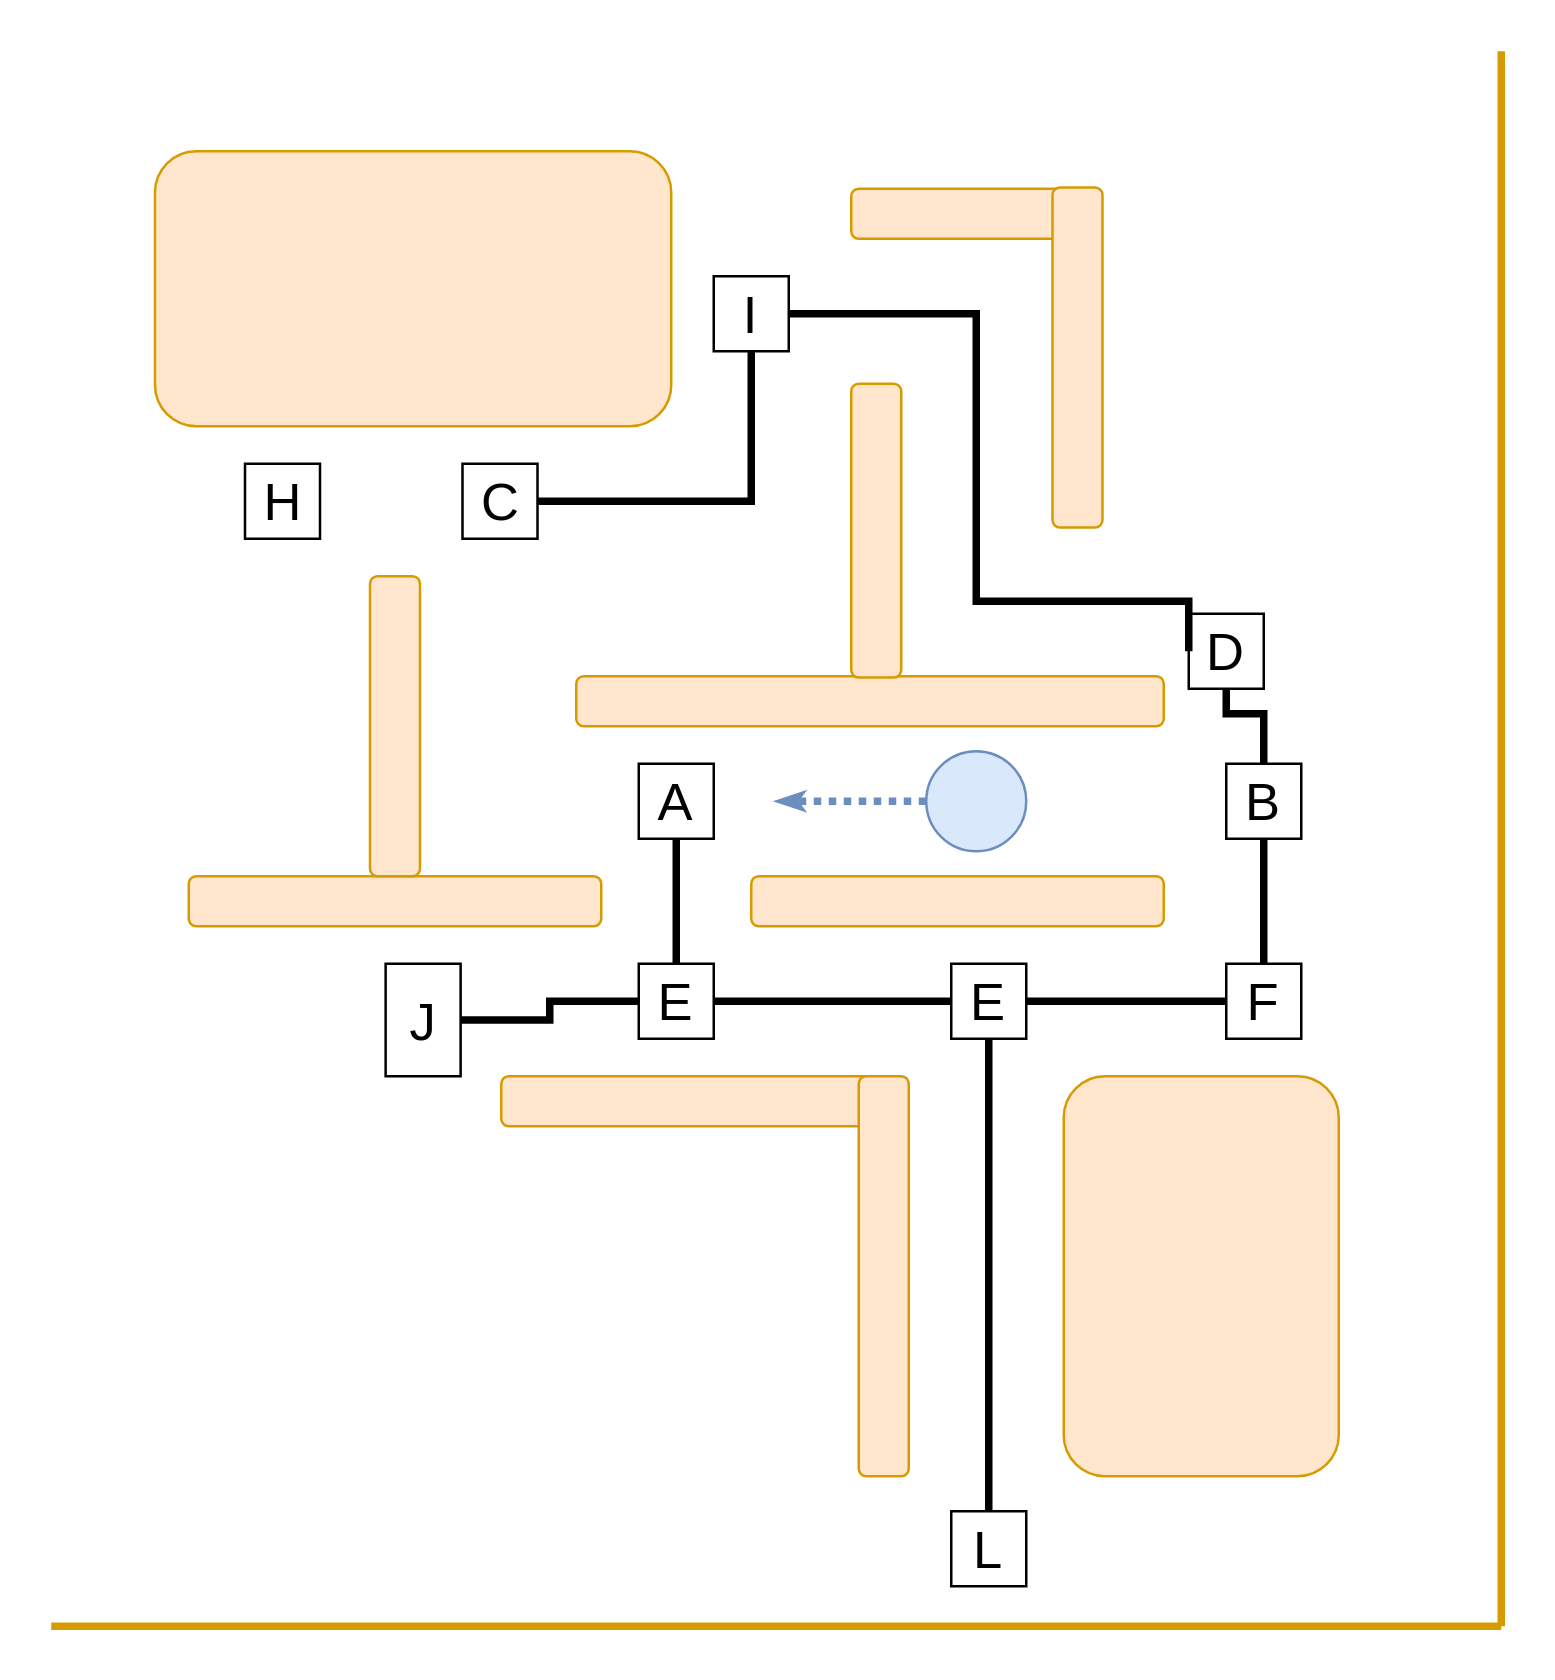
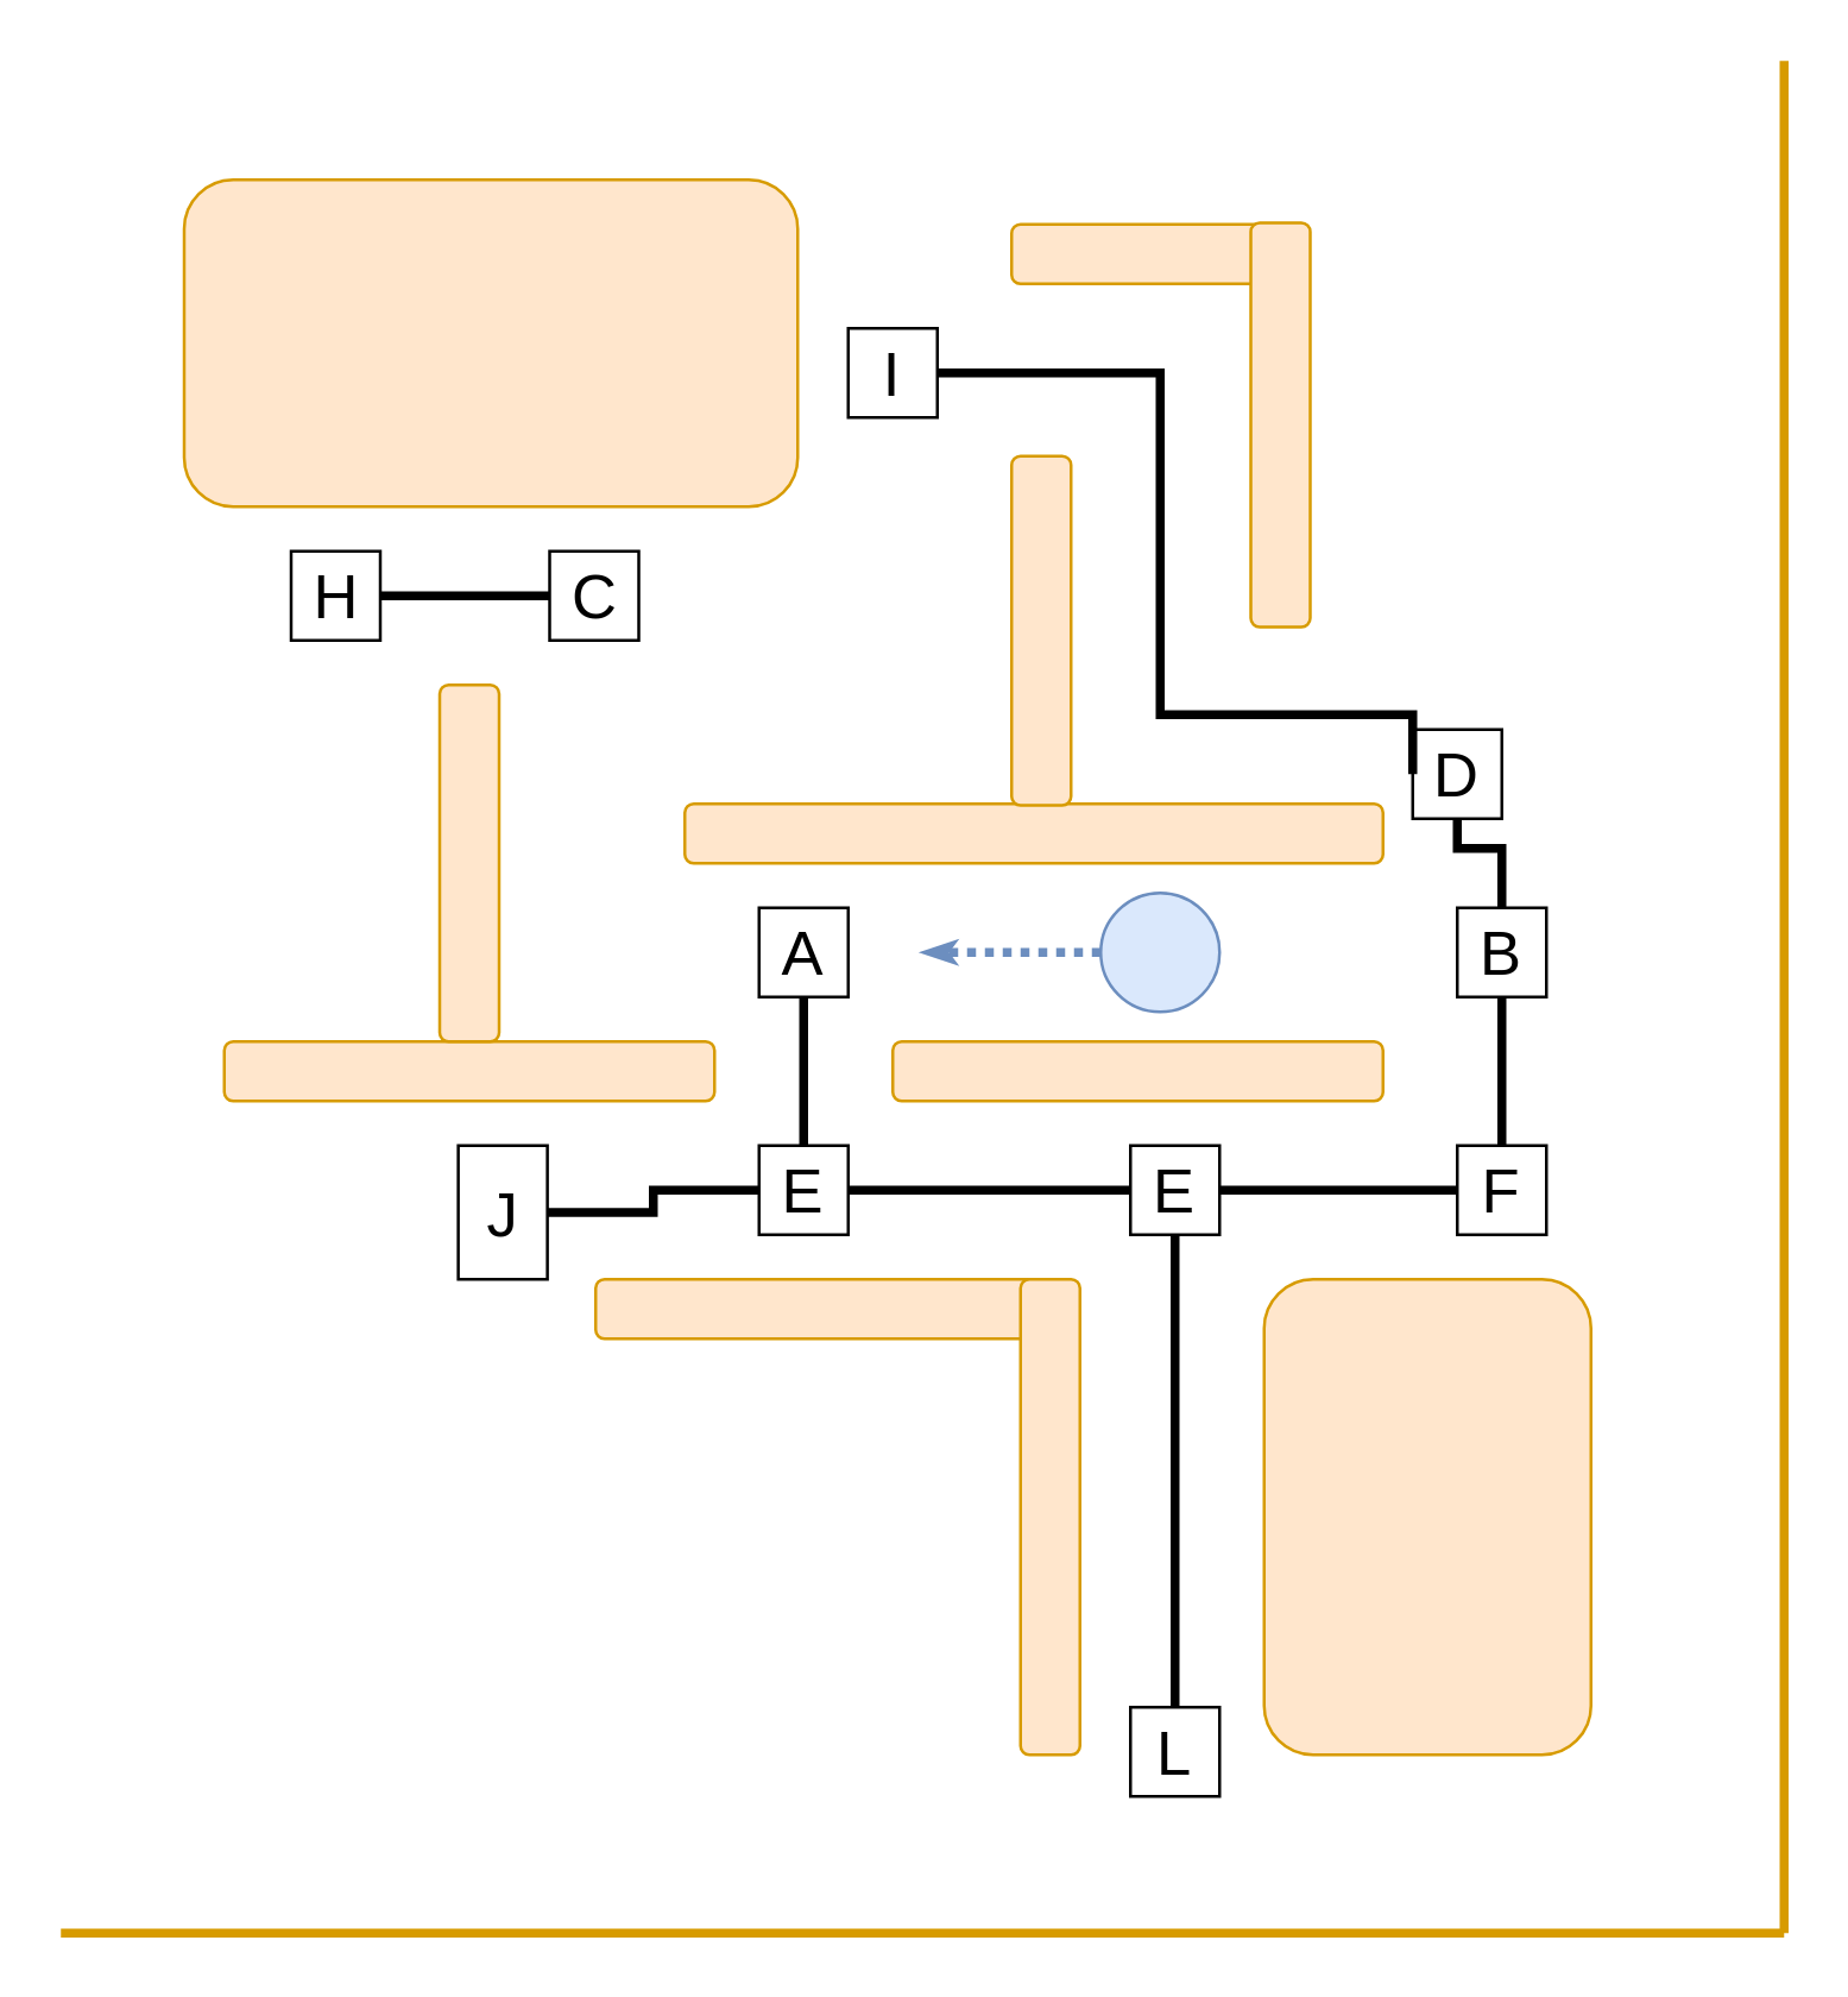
+ <mxCell id="36" value="" style="edgeStyle=orthogonalEdgeStyle;rounded=0;orthogonalLoop=1;jettySize=auto;html=1;strokeWidth=3;entryX=0;entryY=0.5;entryDx=0;entryDy=0;endArrow=none;endFill=0;exitX=1;exitY=0.5;exitDx=0;exitDy=0;" edge="1" parent="1" source="25" target="23"><mxGeometry relative="1" as="geometry"><mxPoint x="280" y="345" as="sourcePoint" /><mxPoint x="280" y="395" as="targetPoint" /></mxGeometry></mxCell>
- <mxCell id="34" value="" style="edgeStyle=orthogonalEdgeStyle;rounded=0;orthogonalLoop=1;jettySize=auto;html=1;strokeWidth=3;entryX=1;entryY=0.5;entryDx=0;entryDy=0;endArrow=none;endFill=0;exitX=0.5;exitY=1;exitDx=0;exitDy=0;" edge="1" parent="1" source="33" target="23"><mxGeometry relative="1" as="geometry"><mxPoint x="331.5" y="255" as="sourcePoint" /><mxPoint x="276" y="150" as="targetPoint" /></mxGeometry></mxCell>
- <mxCell id="32" value="&lt;font style=&quot;font-size: 21px&quot;&gt;L&lt;/font&gt;" style="rounded=0;whiteSpace=wrap;html=1;" vertex="1" parent="1"><mxGeometry x="380" y="604" width="30" height="30" as="geometry" /></mxCell>
+ <mxCell id="32" value="&lt;font style=&quot;font-size: 21px&quot;&gt;L&lt;/font&gt;" style="rounded=0;whiteSpace=wrap;html=1;" vertex="1" parent="1"><mxGeometry x="380" y="574" width="30" height="30" as="geometry" /></mxCell>
